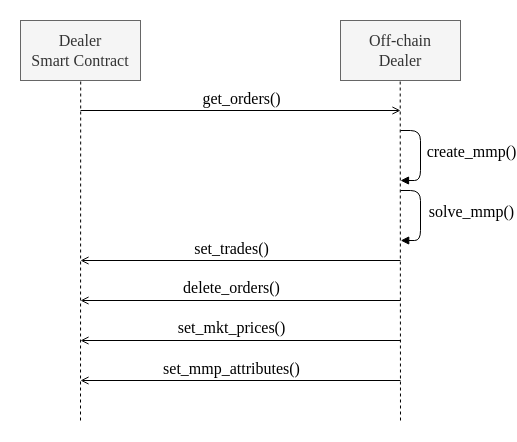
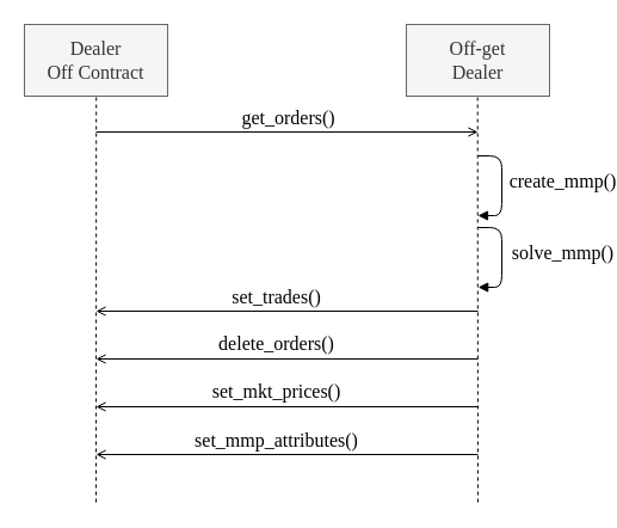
- <mxCell id="2" value="Dealer&lt;br style=&quot;font-size: 16px;&quot;&gt;Smart Contract" style="rounded=0;whiteSpace=wrap;html=1;fillColor=#f5f5f5;strokeColor=#666666;fontColor=#333333;fontFamily=Lucida Console;fontSize=16;" parent="1" vertex="1"><mxGeometry x="20" y="20" width="120" height="60" as="geometry" /></mxCell>
+ <mxCell id="2" value="Dealer&lt;br style=&quot;font-size: 16px;&quot;&gt;Off Contract" style="rounded=0;whiteSpace=wrap;html=1;fillColor=#f5f5f5;strokeColor=#666666;fontColor=#333333;fontFamily=Lucida Console;fontSize=16;" parent="1" vertex="1"><mxGeometry x="20" y="20" width="120" height="60" as="geometry" /></mxCell>
- <mxCell id="3" value="Off-chain&lt;br style=&quot;font-size: 16px;&quot;&gt;Dealer" style="rounded=0;whiteSpace=wrap;html=1;fillColor=#f5f5f5;strokeColor=#666666;fontColor=#333333;fontFamily=Lucida Console;fontSize=16;" parent="1" vertex="1"><mxGeometry x="340" y="20" width="120" height="60" as="geometry" /></mxCell>
+ <mxCell id="3" value="Off-get&lt;br style=&quot;font-size: 16px;&quot;&gt;Dealer" style="rounded=0;whiteSpace=wrap;html=1;fillColor=#f5f5f5;strokeColor=#666666;fontColor=#333333;fontFamily=Lucida Console;fontSize=16;" parent="1" vertex="1"><mxGeometry x="340" y="20" width="120" height="60" as="geometry" /></mxCell>
